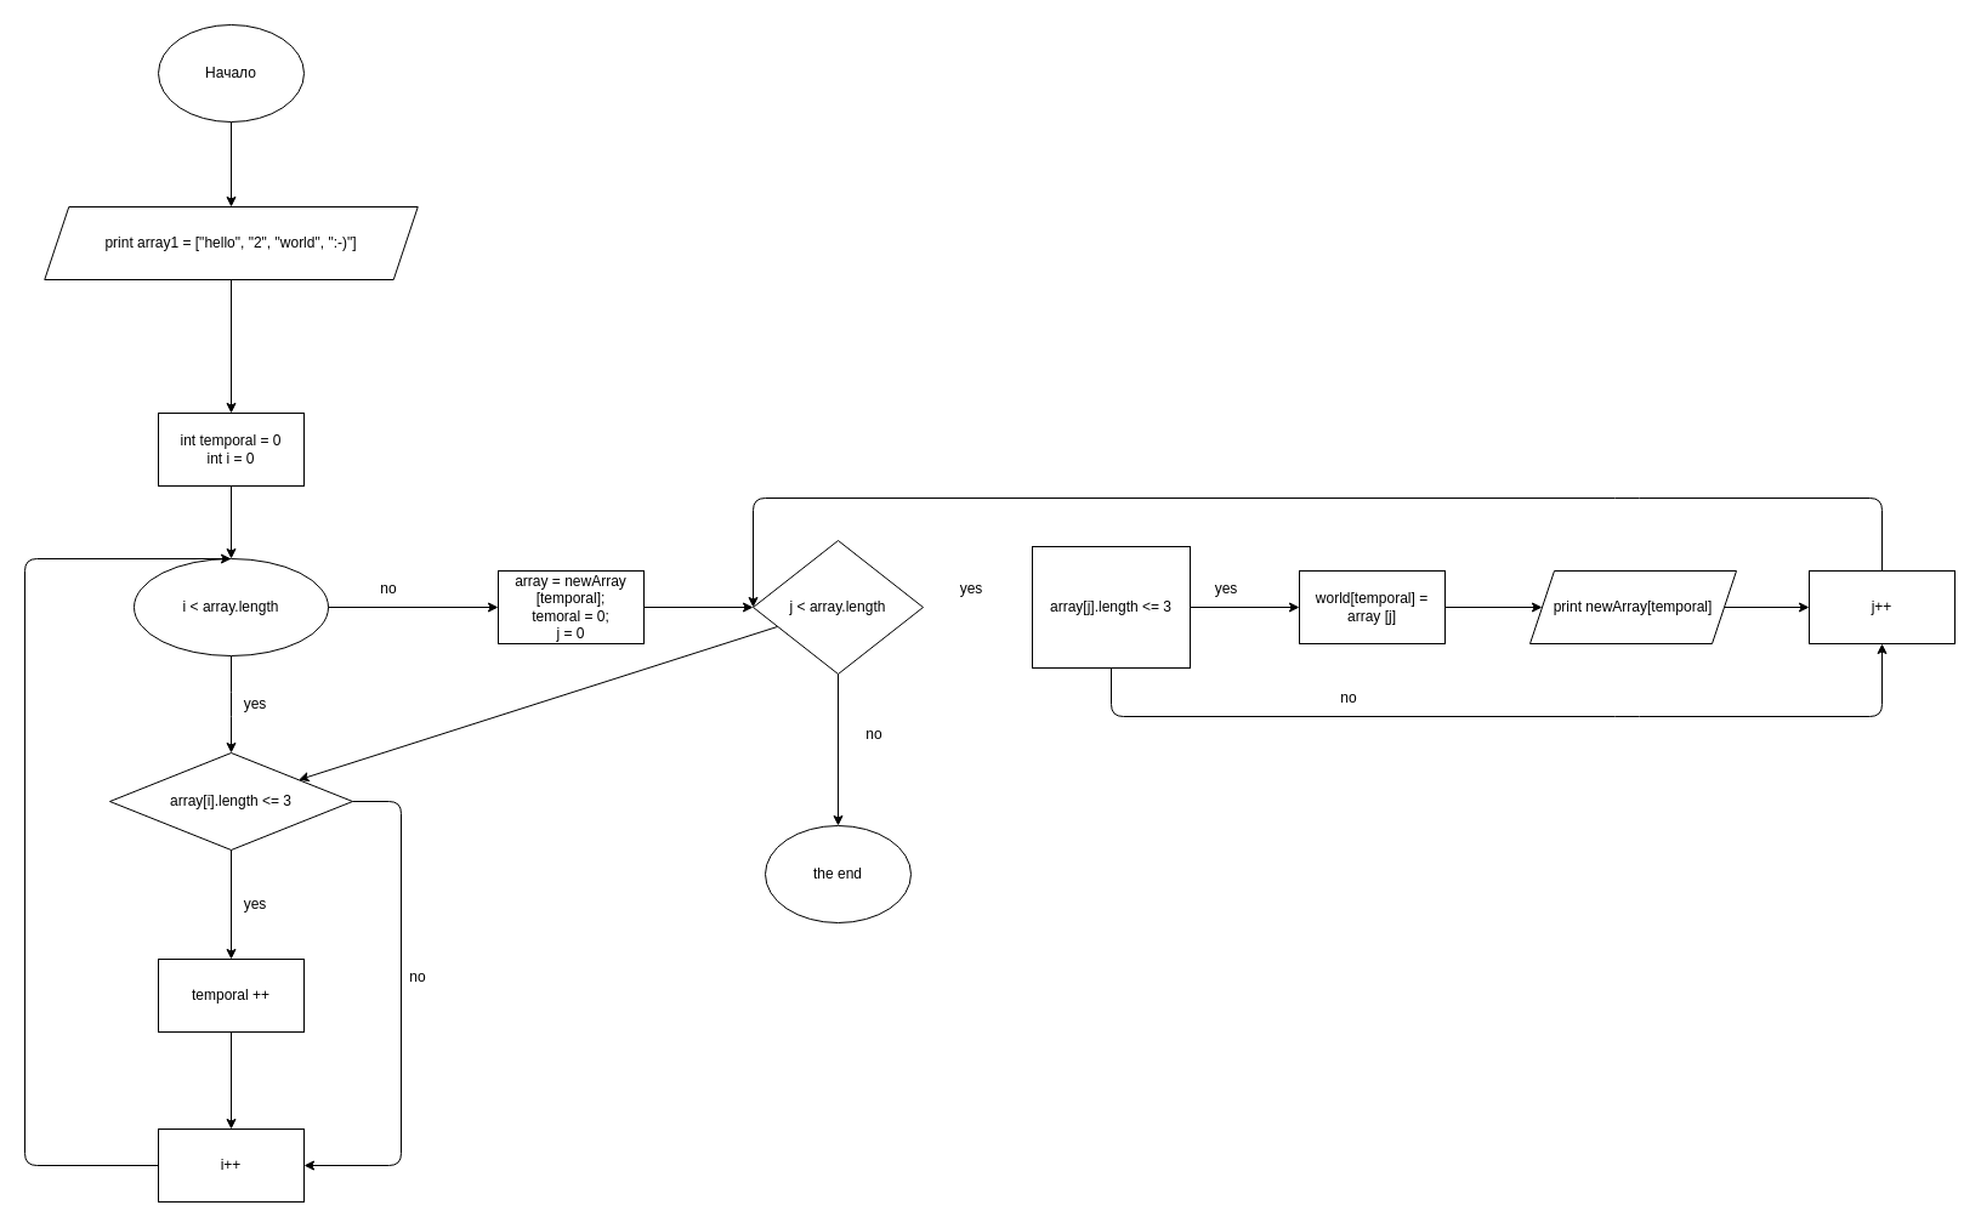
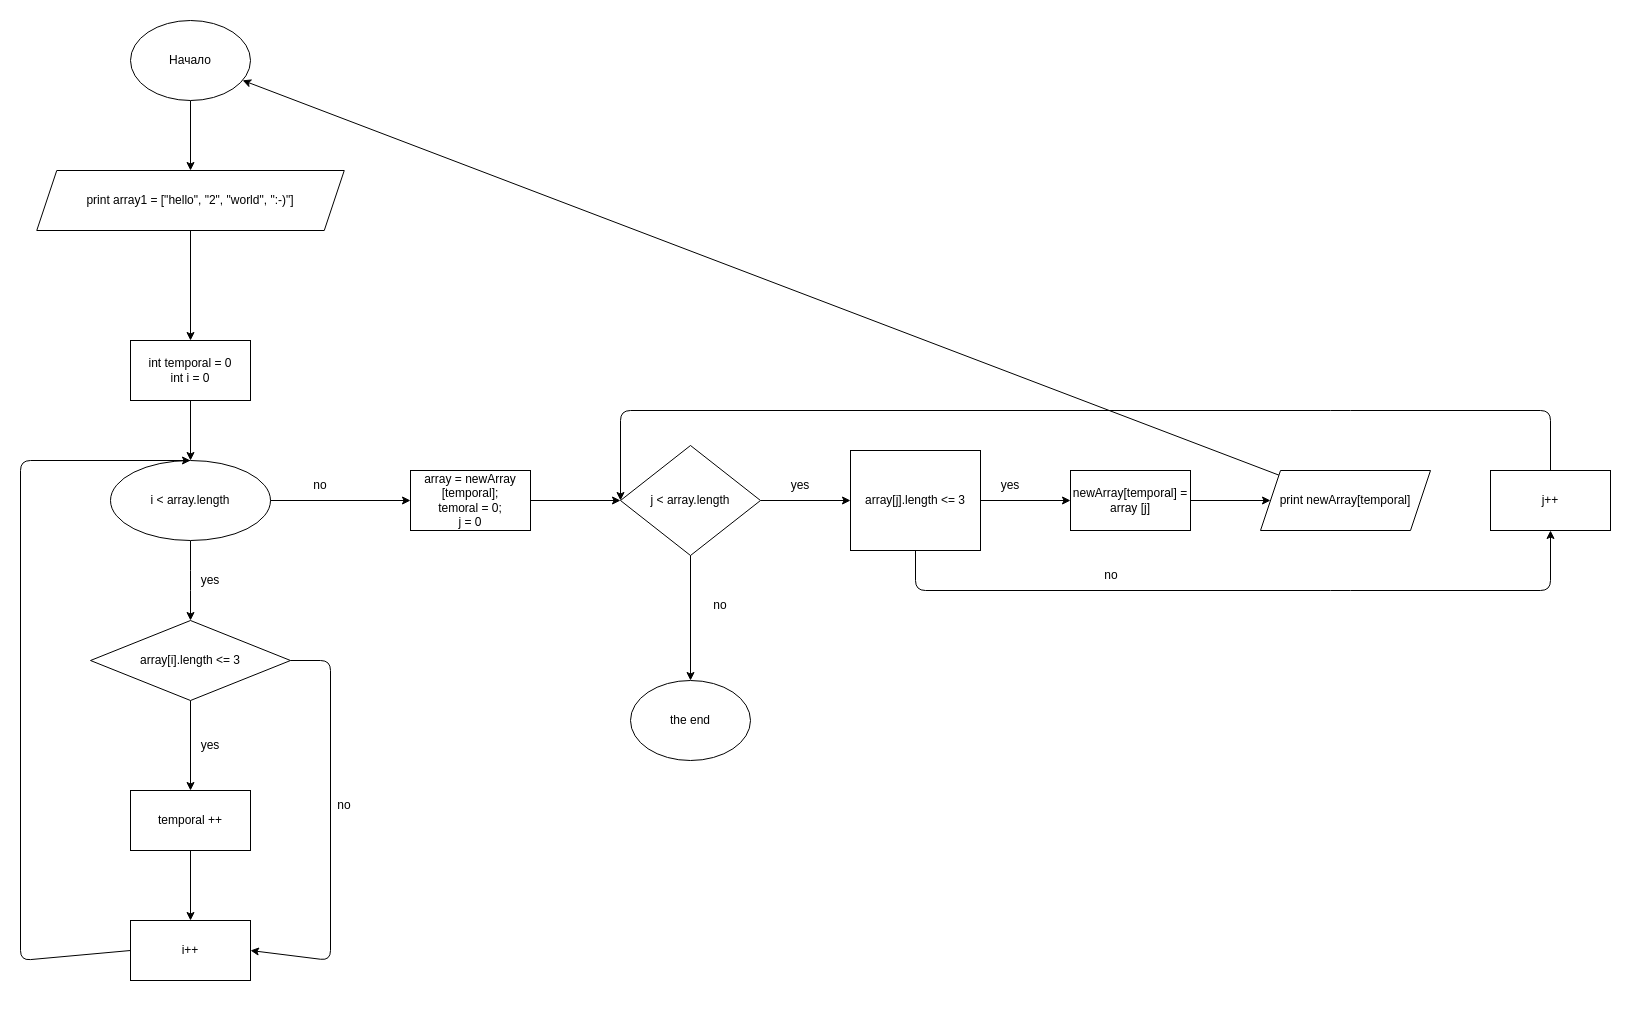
- <mxCell id="27" value="world[temporal] = array [j]" style="whiteSpace=wrap;html=1;" vertex="1" parent="1"><mxGeometry x="1070" y="470" width="120" height="60" as="geometry" /></mxCell>
+ <mxCell id="27" value="newArray[temporal] = array [j]" style="whiteSpace=wrap;html=1;" vertex="1" parent="1"><mxGeometry x="1070" y="470" width="120" height="60" as="geometry" /></mxCell>
- <mxCell id="38" value="" style="edgeStyle=none;html=1;" edge="1" parent="1" source="39" target="28"><mxGeometry relative="1" as="geometry" /></mxCell>
+ <mxCell id="38" value="" style="edgeStyle=none;html=1;" edge="1" parent="1" source="39" target="3"><mxGeometry relative="1" as="geometry" /></mxCell>
- <mxCell id="24" value="" style="edgeStyle=none;html=1;" edge="1" parent="1" source="25" target="11"><mxGeometry relative="1" as="geometry" /></mxCell>
+ <mxCell id="24" value="" style="edgeStyle=none;html=1;" edge="1" parent="1" source="25" target="31"><mxGeometry relative="1" as="geometry" /></mxCell>
- <mxCell id="14" value="i++" style="whiteSpace=wrap;html=1;rounded=0;" vertex="1" parent="1"><mxGeometry x="130" y="930" width="120" height="60" as="geometry" /></mxCell>
+ <mxCell id="14" value="i++" style="whiteSpace=wrap;html=1;rounded=0;" vertex="1" parent="1"><mxGeometry x="130" y="920" width="120" height="60" as="geometry" /></mxCell>
